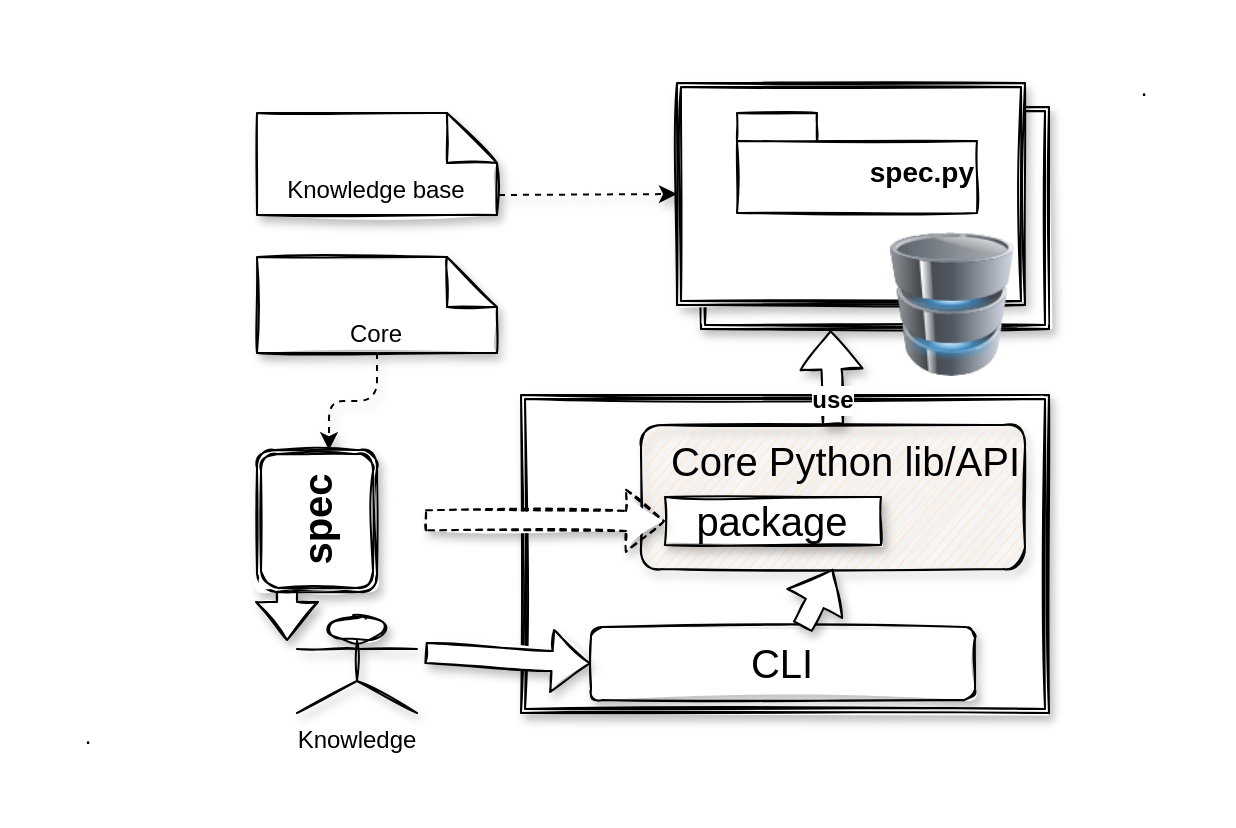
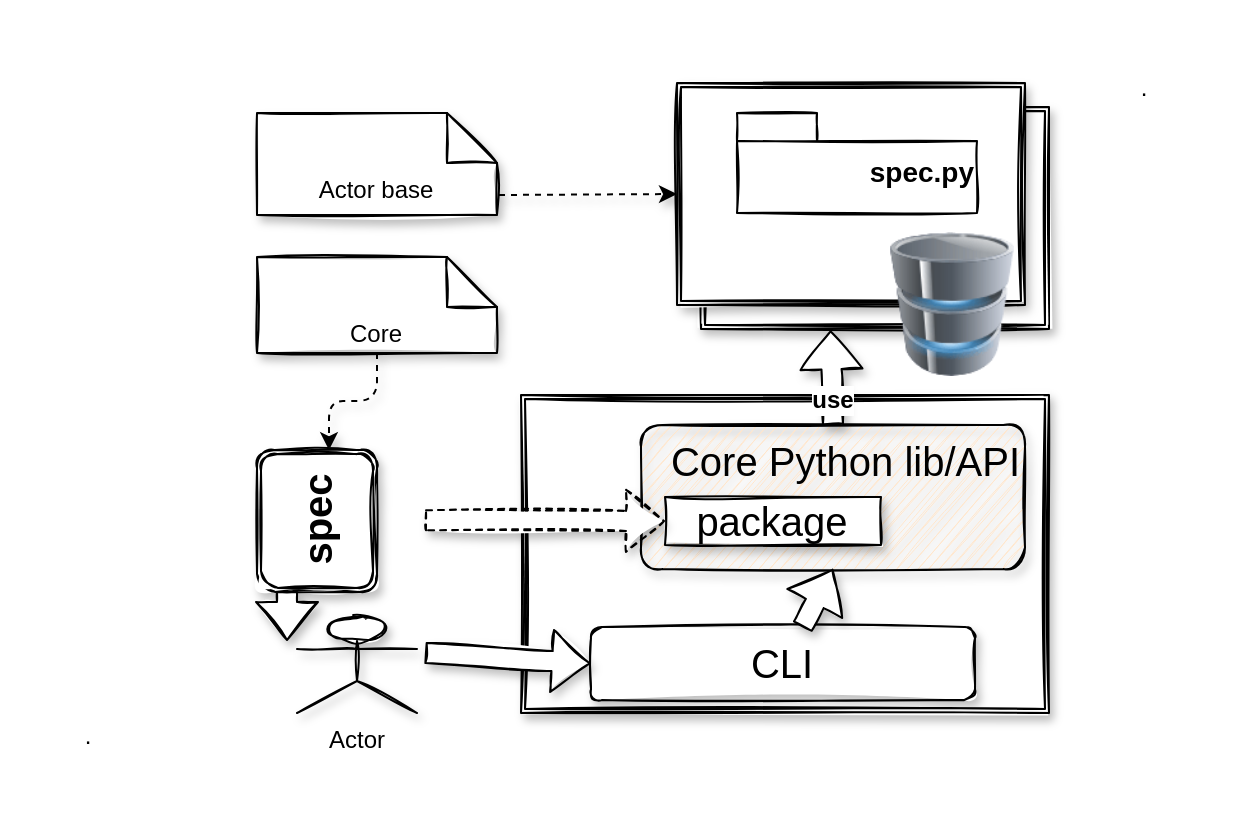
- <mxCell id="22" value="Knowledge base" style="shape=note2;boundedLbl=1;whiteSpace=wrap;html=1;size=25;verticalAlign=top;align=center;shadow=1;sketch=1;fontSize=12;fillColor=#FFFFFF;" parent="21" vertex="1"><mxGeometry width="120" height="51" as="geometry" /></mxCell>
+ <mxCell id="22" value="Actor base" style="shape=note2;boundedLbl=1;whiteSpace=wrap;html=1;size=25;verticalAlign=top;align=center;shadow=1;sketch=1;fontSize=12;fillColor=#FFFFFF;" parent="21" vertex="1"><mxGeometry width="120" height="51" as="geometry" /></mxCell>
- <mxCell id="17" value="Knowledge" style="shape=umlActor;verticalLabelPosition=bottom;verticalAlign=top;html=1;outlineConnect=0;shadow=1;sketch=1;fontSize=12;fillColor=#FFFFFF;align=center;" parent="1" vertex="1"><mxGeometry x="148" y="308" width="60" height="48" as="geometry" /></mxCell>
+ <mxCell id="17" value="Actor" style="shape=umlActor;verticalLabelPosition=bottom;verticalAlign=top;html=1;outlineConnect=0;shadow=1;sketch=1;fontSize=12;fillColor=#FFFFFF;align=center;" parent="1" vertex="1"><mxGeometry x="148" y="308" width="60" height="48" as="geometry" /></mxCell>
